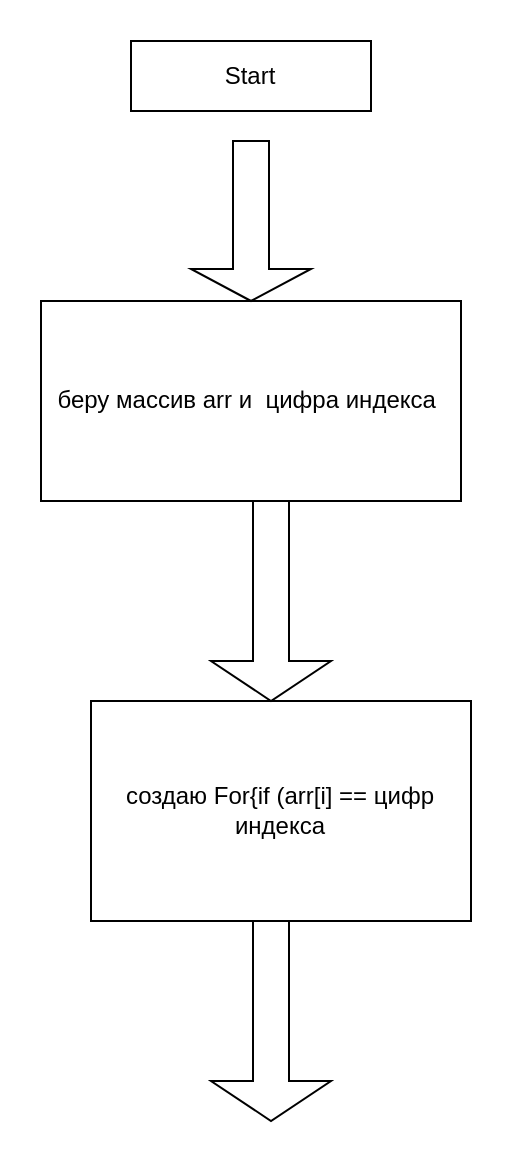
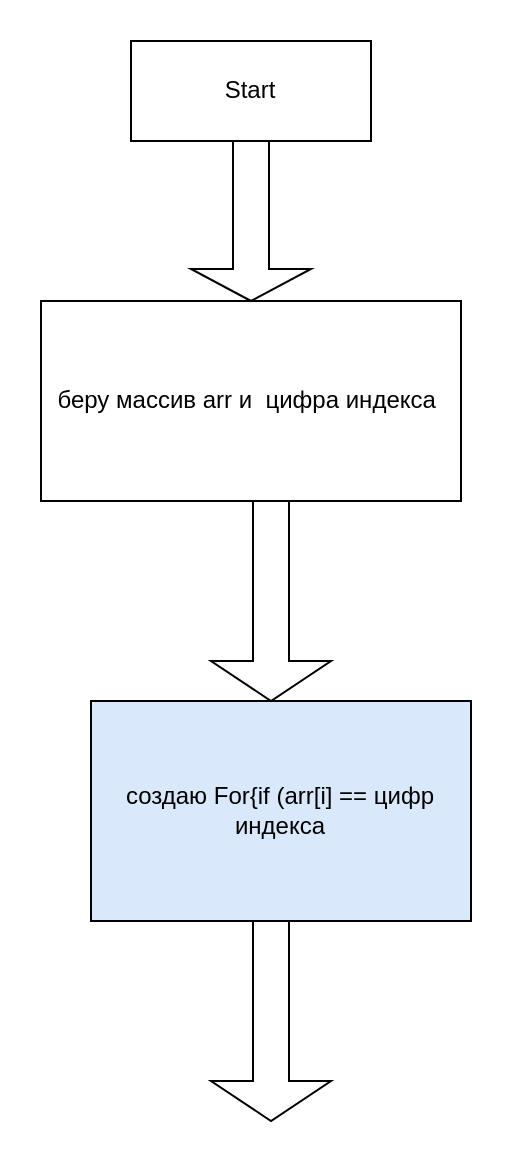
- <mxCell id="2" value="Start" style="rounded=0;whiteSpace=wrap;html=1;" vertex="1" parent="1"><mxGeometry x="65" y="20" width="120" height="35" as="geometry" /></mxCell>
+ <mxCell id="2" value="Start" style="rounded=0;whiteSpace=wrap;html=1;" vertex="1" parent="1"><mxGeometry x="65" y="20" width="120" height="50" as="geometry" /></mxCell>
- <mxCell id="4" value="создаю For{if (arr[i] == цифр индекса" style="rounded=0;whiteSpace=wrap;html=1;" vertex="1" parent="1"><mxGeometry x="45" y="350" width="190" height="110" as="geometry" /></mxCell>
+ <mxCell id="4" value="создаю For{if (arr[i] == цифр индекса" style="rounded=0;whiteSpace=wrap;html=1;fillColor=#dae8fc;" vertex="1" parent="1"><mxGeometry x="45" y="350" width="190" height="110" as="geometry" /></mxCell>
